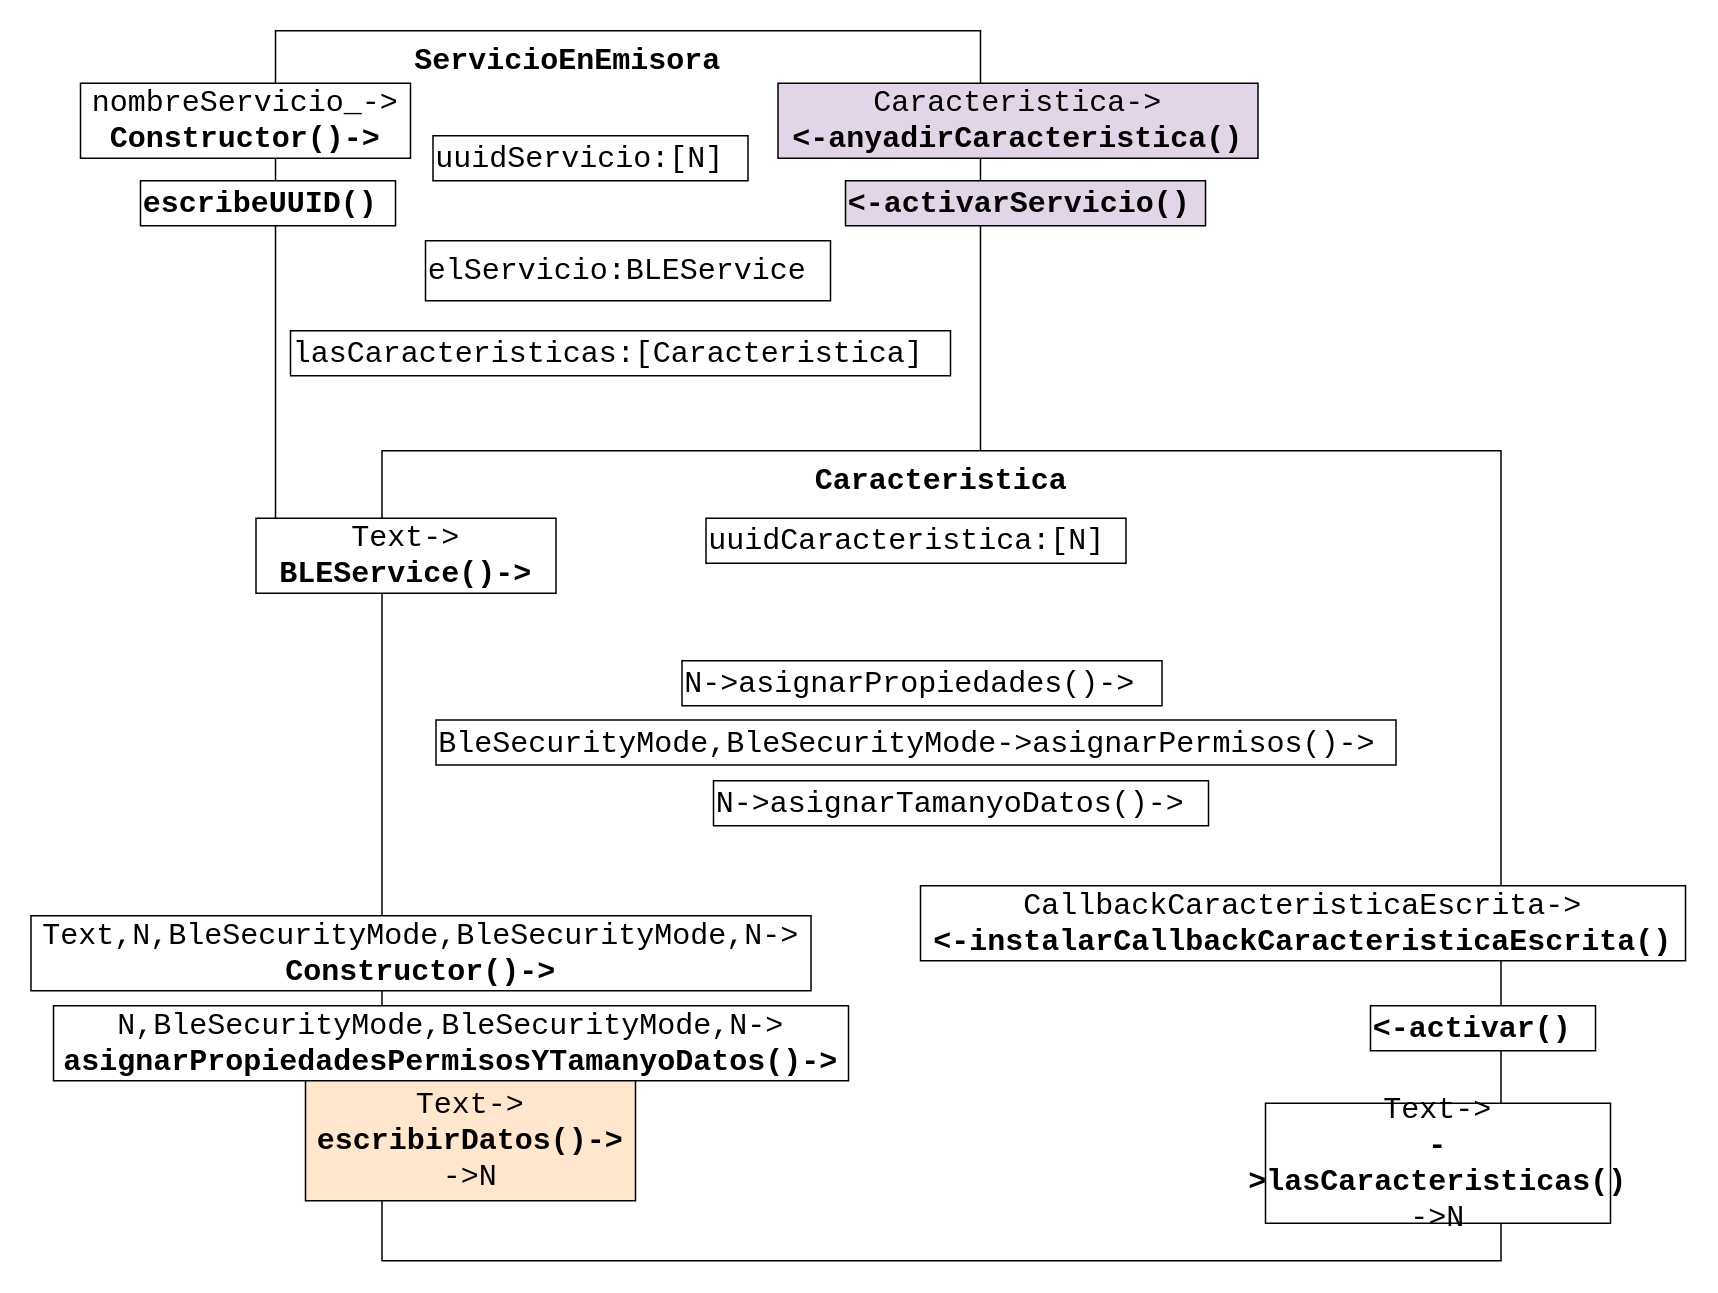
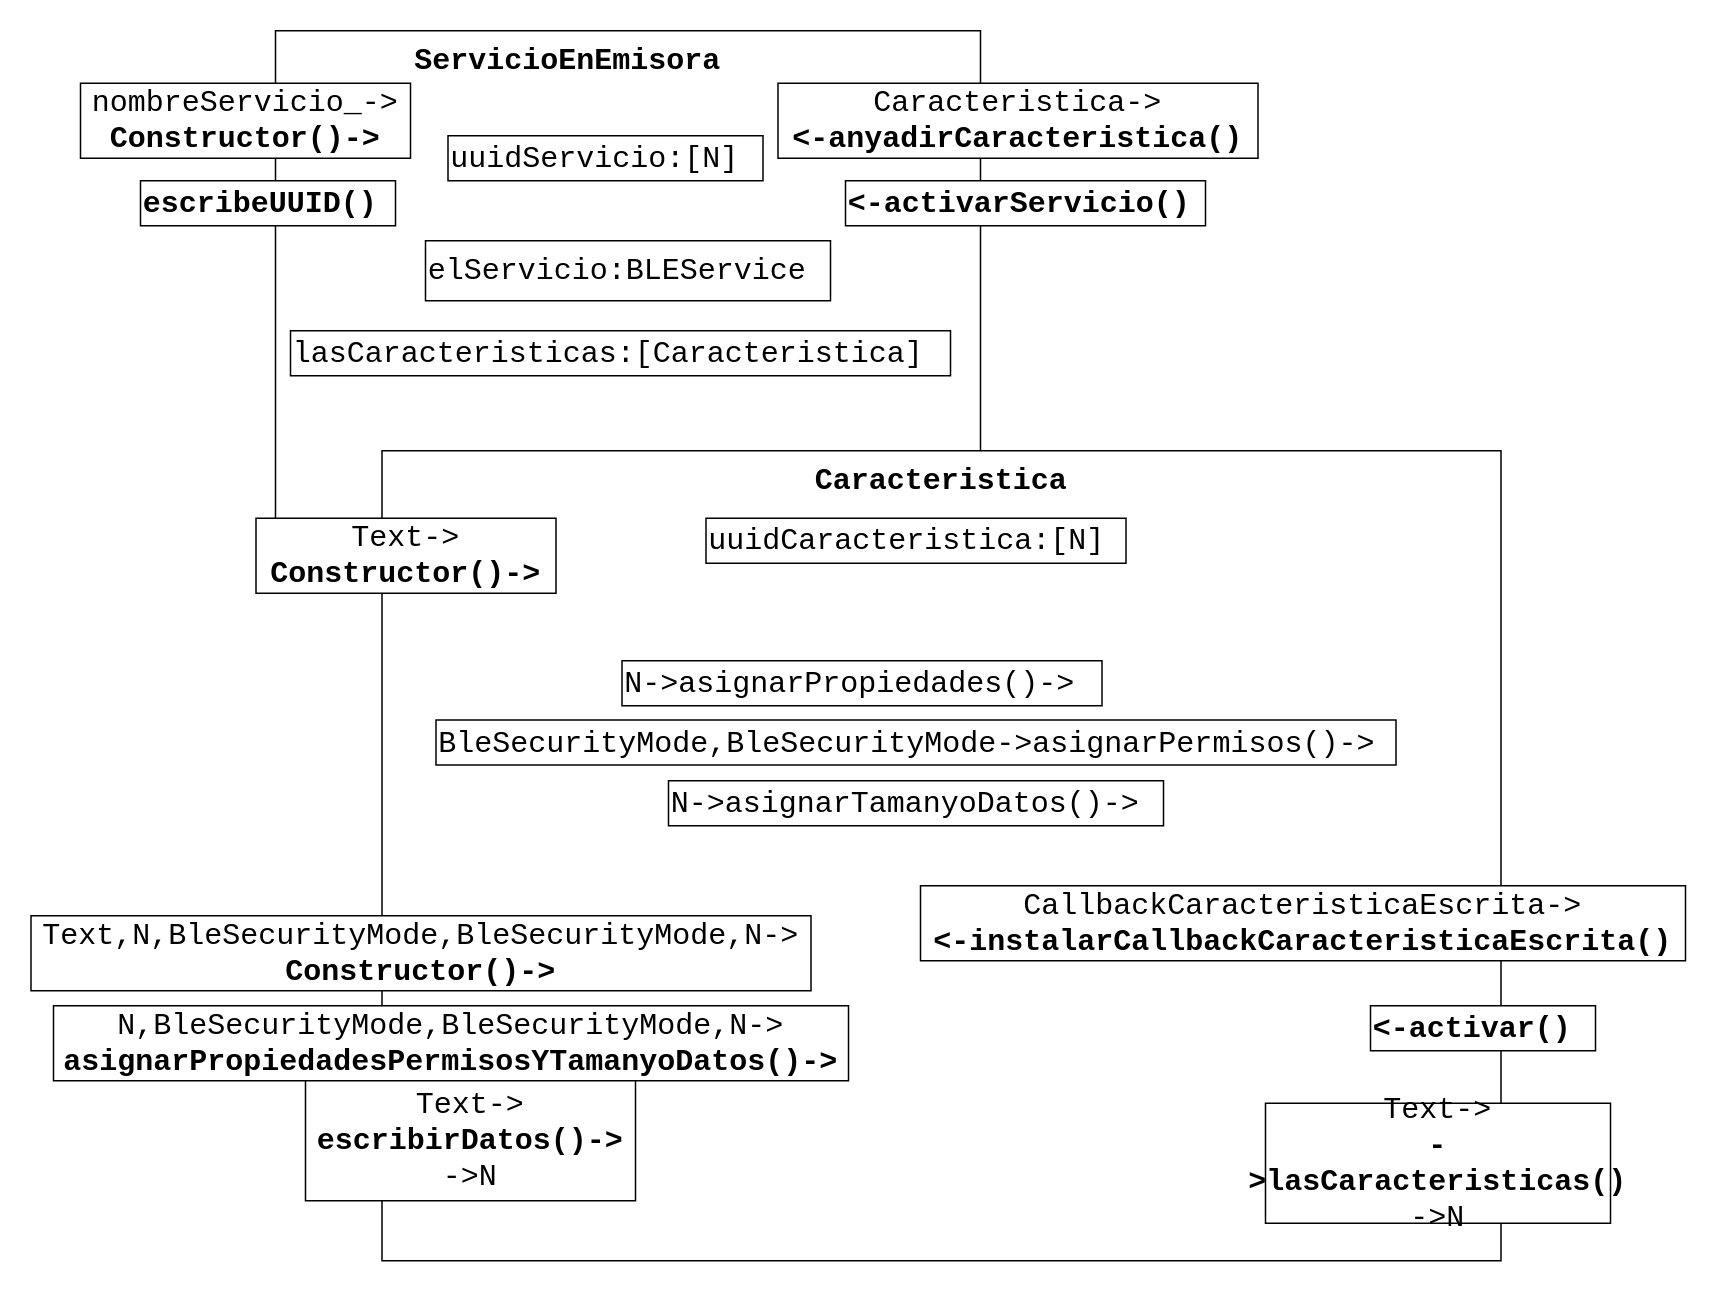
- <mxCell id="7" value="Caracteristica-&amp;gt;&lt;br&gt;&lt;b&gt;&amp;lt;-anyadirCaracteristica()&lt;/b&gt;" style="rounded=0;whiteSpace=wrap;html=1;fontFamily=Courier New;fontSize=20;align=center;fontStyle=0;autosize=1;fillColor=#e1d5e7;" parent="1" vertex="1"><mxGeometry x="518" y="55" width="320" height="50" as="geometry" /></mxCell>
+ <mxCell id="7" value="Caracteristica-&amp;gt;&lt;br&gt;&lt;b&gt;&amp;lt;-anyadirCaracteristica()&lt;/b&gt;" style="rounded=0;whiteSpace=wrap;html=1;fontFamily=Courier New;fontSize=20;align=center;fontStyle=0;autosize=1;" parent="1" vertex="1"><mxGeometry x="518" y="55" width="320" height="50" as="geometry" /></mxCell>
- <mxCell id="21" value="uuidServicio:[N]" style="rounded=0;whiteSpace=wrap;html=1;fontFamily=Courier New;fontSize=20;align=left;fontStyle=0;autosize=1;" parent="1" vertex="1"><mxGeometry x="288" y="90" width="210" height="30" as="geometry" /></mxCell>
+ <mxCell id="21" value="uuidServicio:[N]" style="rounded=0;whiteSpace=wrap;html=1;fontFamily=Courier New;fontSize=20;align=left;fontStyle=0;autosize=1;" parent="1" vertex="1"><mxGeometry x="298" y="90" width="210" height="30" as="geometry" /></mxCell>
- <mxCell id="6" value="&lt;b&gt;&amp;lt;-activarServicio()&lt;/b&gt;" style="rounded=0;whiteSpace=wrap;html=1;fontFamily=Courier New;fontSize=20;align=left;fontStyle=0;autosize=1;fillColor=#e1d5e7;" parent="1" vertex="1"><mxGeometry x="563" y="120" width="240" height="30" as="geometry" /></mxCell>
+ <mxCell id="6" value="&lt;b&gt;&amp;lt;-activarServicio()&lt;/b&gt;" style="rounded=0;whiteSpace=wrap;html=1;fontFamily=Courier New;fontSize=20;align=left;fontStyle=0;autosize=1;" parent="1" vertex="1"><mxGeometry x="563" y="120" width="240" height="30" as="geometry" /></mxCell>
- <mxCell id="10" value="Text-&amp;gt;&lt;br&gt;&lt;b&gt;BLEService()-&amp;gt;&lt;/b&gt;" style="rounded=0;whiteSpace=wrap;html=1;fontFamily=Courier New;fontSize=20;align=center;fontStyle=0;autosize=1;" parent="1" vertex="1"><mxGeometry x="170" y="345" width="200" height="50" as="geometry" /></mxCell>
+ <mxCell id="10" value="Text-&amp;gt;&lt;br&gt;&lt;b&gt;Constructor()-&amp;gt;&lt;/b&gt;" style="rounded=0;whiteSpace=wrap;html=1;fontFamily=Courier New;fontSize=20;align=center;fontStyle=0;autosize=1;" parent="1" vertex="1"><mxGeometry x="170" y="345" width="200" height="50" as="geometry" /></mxCell>
- <mxCell id="11" value="N-&amp;gt;asignarPropiedades()-&amp;gt;" style="rounded=0;whiteSpace=wrap;html=1;fontFamily=Courier New;fontSize=20;align=left;fontStyle=0;autosize=1;" parent="1" vertex="1"><mxGeometry x="454" y="440" width="320" height="30" as="geometry" /></mxCell>
+ <mxCell id="11" value="N-&amp;gt;asignarPropiedades()-&amp;gt;" style="rounded=0;whiteSpace=wrap;html=1;fontFamily=Courier New;fontSize=20;align=left;fontStyle=0;autosize=1;" parent="1" vertex="1"><mxGeometry x="414" y="440" width="320" height="30" as="geometry" /></mxCell>
- <mxCell id="15" value="N-&amp;gt;asignarTamanyoDatos()-&amp;gt;" style="rounded=0;whiteSpace=wrap;html=1;fontFamily=Courier New;fontSize=20;align=left;fontStyle=0;autosize=1;" parent="1" vertex="1"><mxGeometry x="475" y="520" width="330" height="30" as="geometry" /></mxCell>
+ <mxCell id="15" value="N-&amp;gt;asignarTamanyoDatos()-&amp;gt;" style="rounded=0;whiteSpace=wrap;html=1;fontFamily=Courier New;fontSize=20;align=left;fontStyle=0;autosize=1;" parent="1" vertex="1"><mxGeometry x="445" y="520" width="330" height="30" as="geometry" /></mxCell>
- <mxCell id="18" value="Text-&amp;gt;&lt;br&gt;&lt;b&gt;escribirDatos()-&amp;gt;&lt;br&gt;&lt;/b&gt;-&amp;gt;N" style="rounded=0;whiteSpace=wrap;html=1;fontFamily=Courier New;fontSize=20;align=center;fontStyle=0;autosize=1;fillColor=#ffe6cc;" parent="1" vertex="1"><mxGeometry x="203" y="720" width="220" height="80" as="geometry" /></mxCell>
+ <mxCell id="18" value="Text-&amp;gt;&lt;br&gt;&lt;b&gt;escribirDatos()-&amp;gt;&lt;br&gt;&lt;/b&gt;-&amp;gt;N" style="rounded=0;whiteSpace=wrap;html=1;fontFamily=Courier New;fontSize=20;align=center;fontStyle=0;autosize=1;" parent="1" vertex="1"><mxGeometry x="203" y="720" width="220" height="80" as="geometry" /></mxCell>
